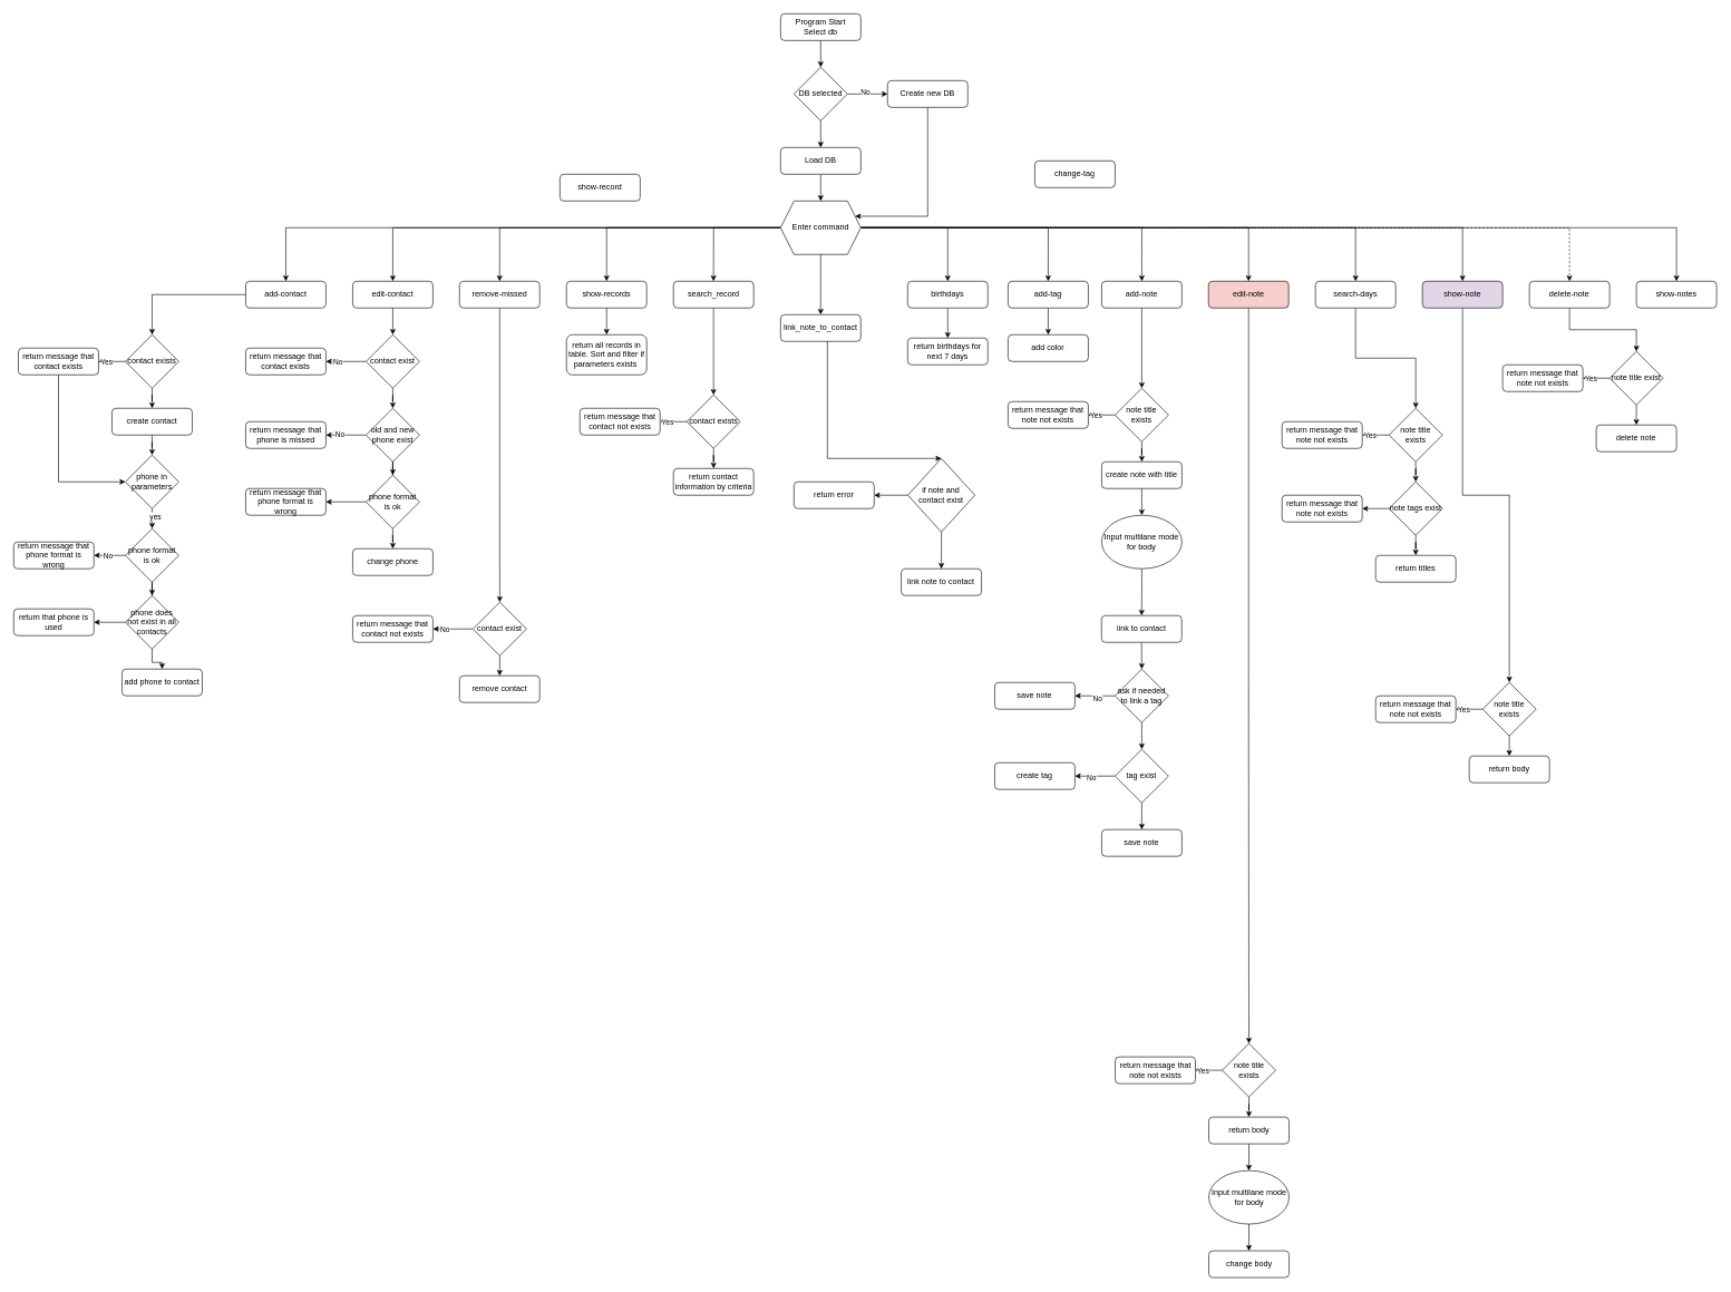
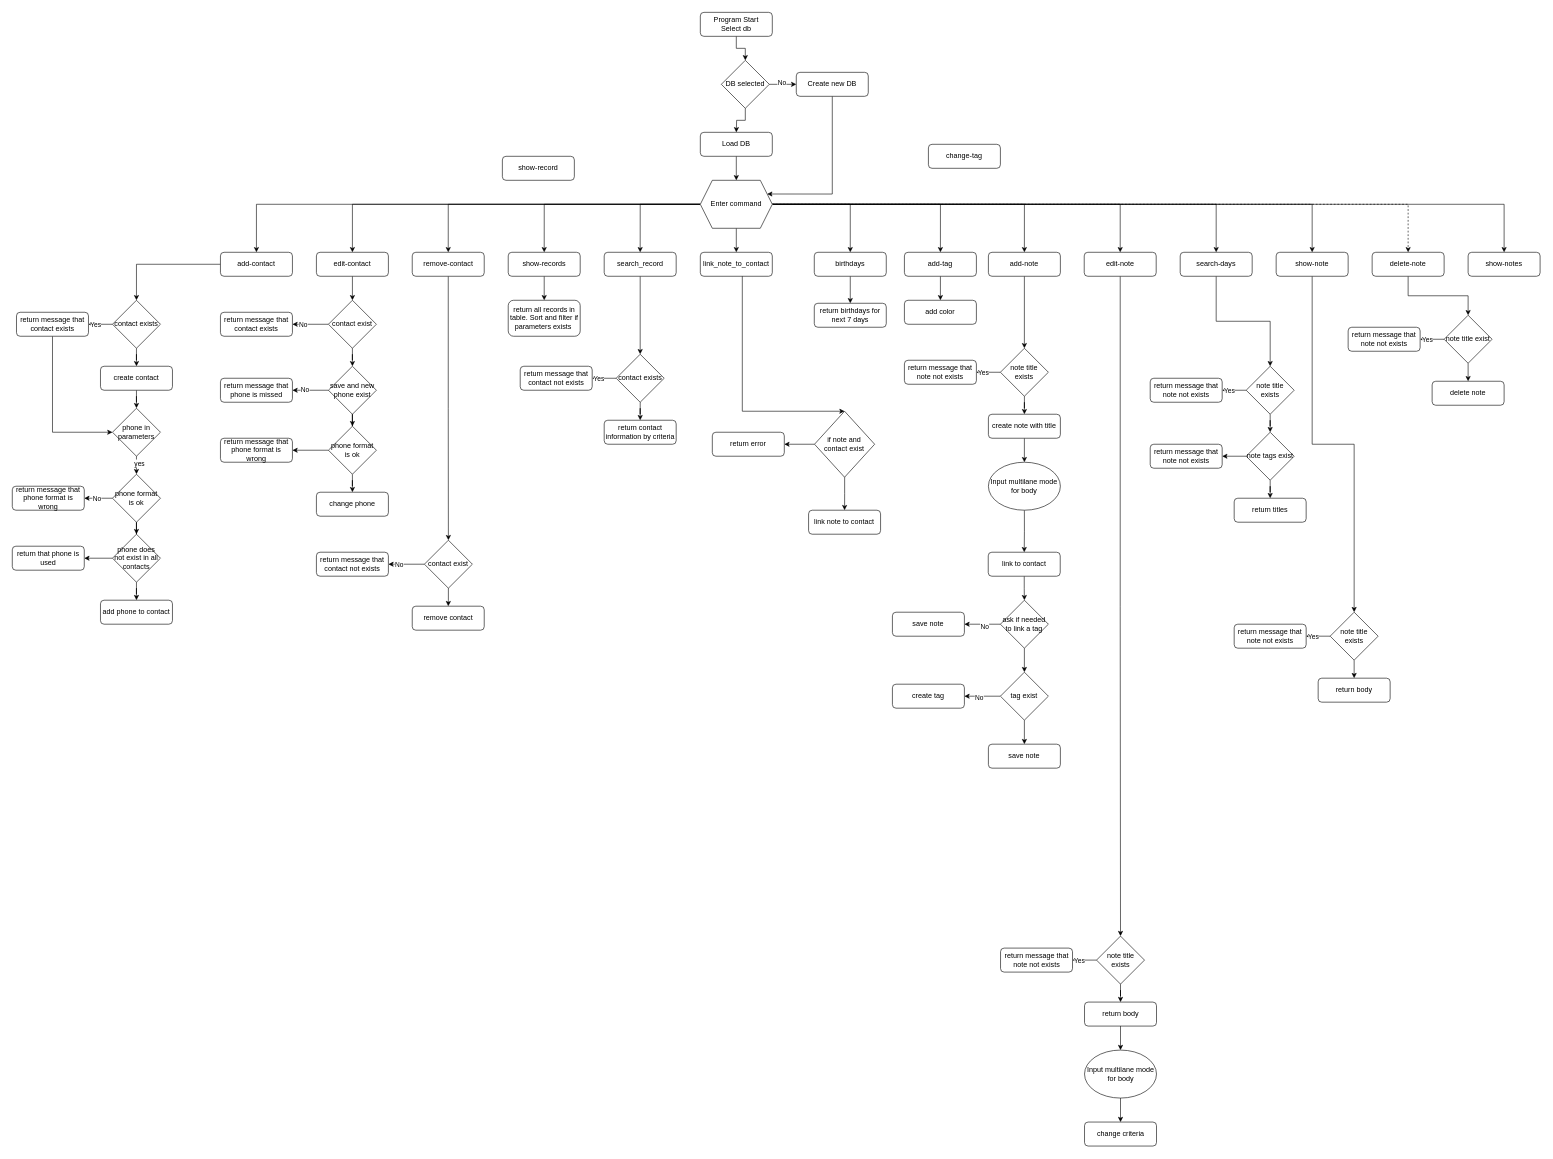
- <mxCell id="9" value="DB selected" style="rhombus;whiteSpace=wrap;html=1;" parent="1" vertex="1"><mxGeometry x="1187" y="100" width="80" height="80" as="geometry" /></mxCell>
+ <mxCell id="9" value="DB selected" style="rhombus;whiteSpace=wrap;html=1;" parent="1" vertex="1"><mxGeometry x="1202" y="100" width="80" height="80" as="geometry" /></mxCell>
- <mxCell id="40" value="remove-missed" style="rounded=1;whiteSpace=wrap;html=1;fontSize=12;glass=0;strokeWidth=1;shadow=0;" parent="1" vertex="1"><mxGeometry x="686.75" y="420" width="120" height="40" as="geometry" /></mxCell>
+ <mxCell id="40" value="remove-contact" style="rounded=1;whiteSpace=wrap;html=1;fontSize=12;glass=0;strokeWidth=1;shadow=0;" parent="1" vertex="1"><mxGeometry x="686.75" y="420" width="120" height="40" as="geometry" /></mxCell>
- <mxCell id="42" value="edit-note" style="rounded=1;whiteSpace=wrap;html=1;fontSize=12;glass=0;strokeWidth=1;shadow=0;fillColor=#f8cecc;" parent="1" vertex="1"><mxGeometry x="1807" y="420" width="120" height="40" as="geometry" /></mxCell>
+ <mxCell id="42" value="edit-note" style="rounded=1;whiteSpace=wrap;html=1;fontSize=12;glass=0;strokeWidth=1;shadow=0;" parent="1" vertex="1"><mxGeometry x="1807" y="420" width="120" height="40" as="geometry" /></mxCell>
- <mxCell id="134" value="show-&lt;span style=&quot;background-color: initial;&quot;&gt;note&lt;/span&gt;" style="rounded=1;whiteSpace=wrap;html=1;fontSize=12;glass=0;strokeWidth=1;shadow=0;fillColor=#e1d5e7;" parent="1" vertex="1"><mxGeometry x="2127" y="420" width="120" height="40" as="geometry" /></mxCell>
+ <mxCell id="134" value="show-&lt;span style=&quot;background-color: initial;&quot;&gt;note&lt;/span&gt;" style="rounded=1;whiteSpace=wrap;html=1;fontSize=12;glass=0;strokeWidth=1;shadow=0;" parent="1" vertex="1"><mxGeometry x="2127" y="420" width="120" height="40" as="geometry" /></mxCell>
- <mxCell id="161" value="link_note_to_contact" style="rounded=1;whiteSpace=wrap;html=1;fontSize=12;glass=0;strokeWidth=1;shadow=0;" parent="1" vertex="1"><mxGeometry x="1167" y="470" width="120" height="40" as="geometry" /></mxCell>
+ <mxCell id="161" value="link_note_to_contact" style="rounded=1;whiteSpace=wrap;html=1;fontSize=12;glass=0;strokeWidth=1;shadow=0;" parent="1" vertex="1"><mxGeometry x="1167" y="420" width="120" height="40" as="geometry" /></mxCell>
- <mxCell id="67" value="old and new phone exist" style="rhombus;whiteSpace=wrap;html=1;" parent="1" vertex="1"><mxGeometry x="547" y="610" width="80" height="80" as="geometry" /></mxCell>
+ <mxCell id="67" value="save and new phone exist" style="rhombus;whiteSpace=wrap;html=1;" parent="1" vertex="1"><mxGeometry x="547" y="610" width="80" height="80" as="geometry" /></mxCell>
- <mxCell id="62" value="add phone to contact" style="rounded=1;whiteSpace=wrap;html=1;fontSize=12;glass=0;strokeWidth=1;shadow=0;" parent="1" vertex="1"><mxGeometry x="182" y="1000" width="120" height="40" as="geometry" /></mxCell>
+ <mxCell id="62" value="add phone to contact" style="rounded=1;whiteSpace=wrap;html=1;fontSize=12;glass=0;strokeWidth=1;shadow=0;" parent="1" vertex="1"><mxGeometry x="167" y="1000" width="120" height="40" as="geometry" /></mxCell>
- <mxCell id="113" value="change body" style="rounded=1;whiteSpace=wrap;html=1;fontSize=12;glass=0;strokeWidth=1;shadow=0;" parent="1" vertex="1"><mxGeometry x="1807.5" y="1870" width="120" height="40" as="geometry" /></mxCell>
+ <mxCell id="113" value="change criteria" style="rounded=1;whiteSpace=wrap;html=1;fontSize=12;glass=0;strokeWidth=1;shadow=0;" parent="1" vertex="1"><mxGeometry x="1807.5" y="1870" width="120" height="40" as="geometry" /></mxCell>
